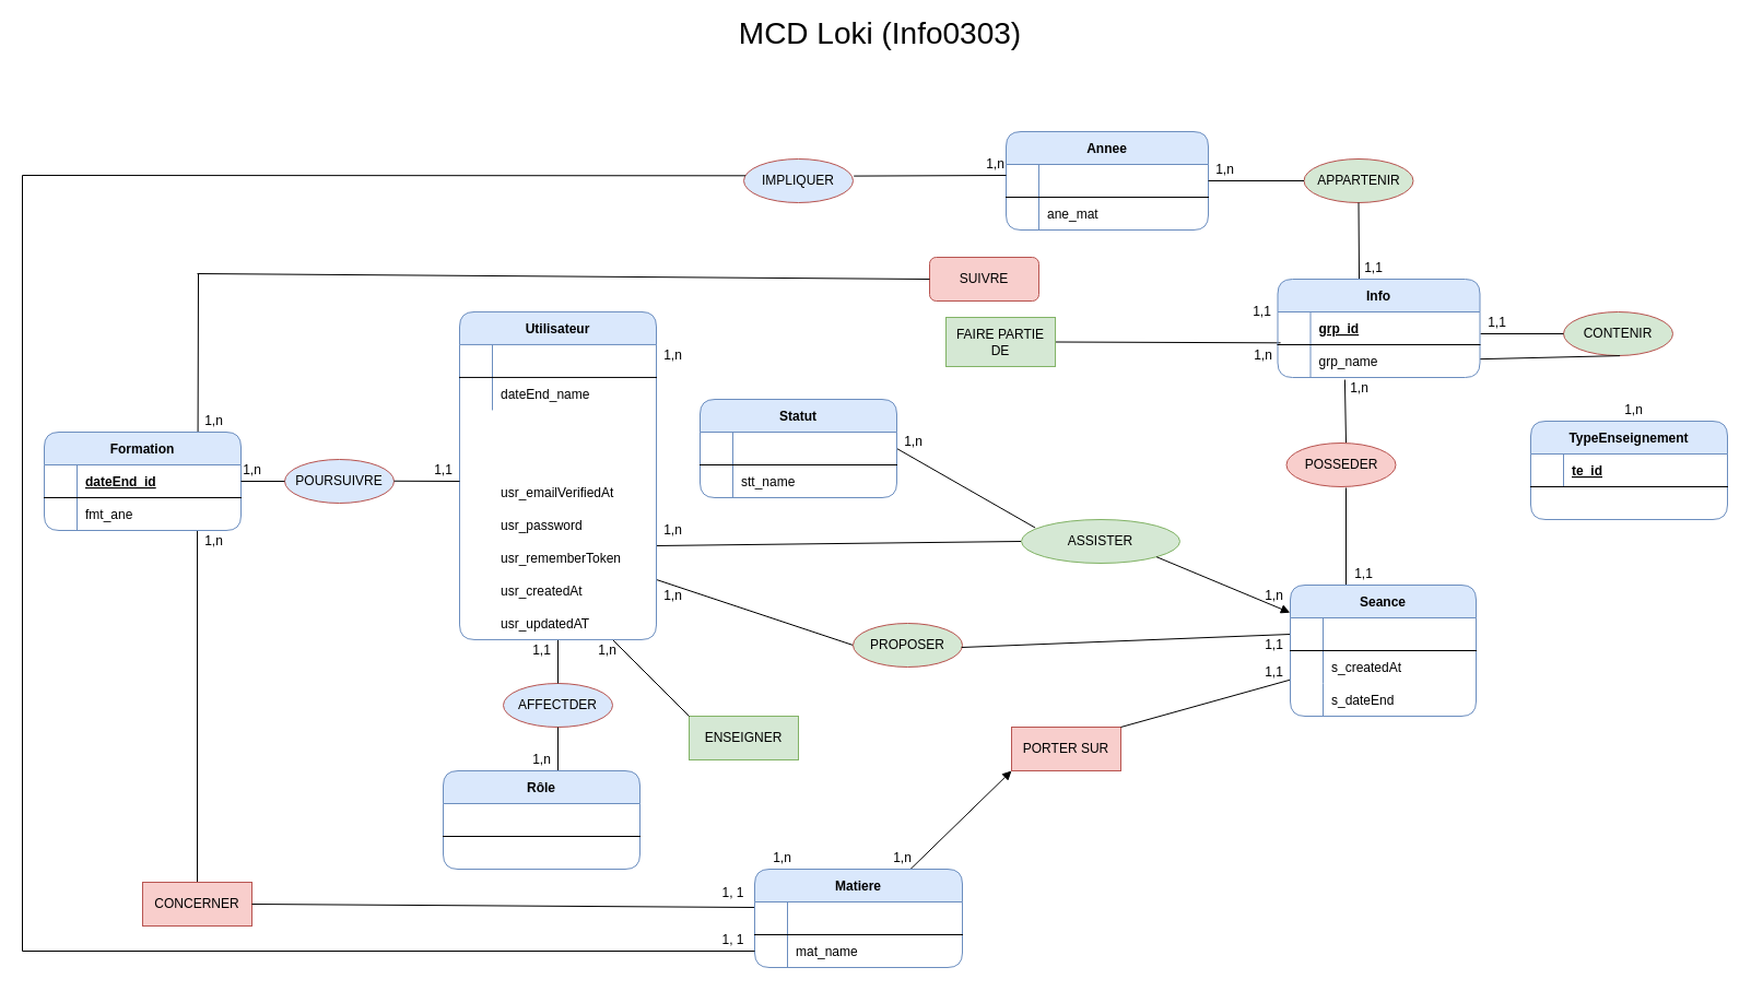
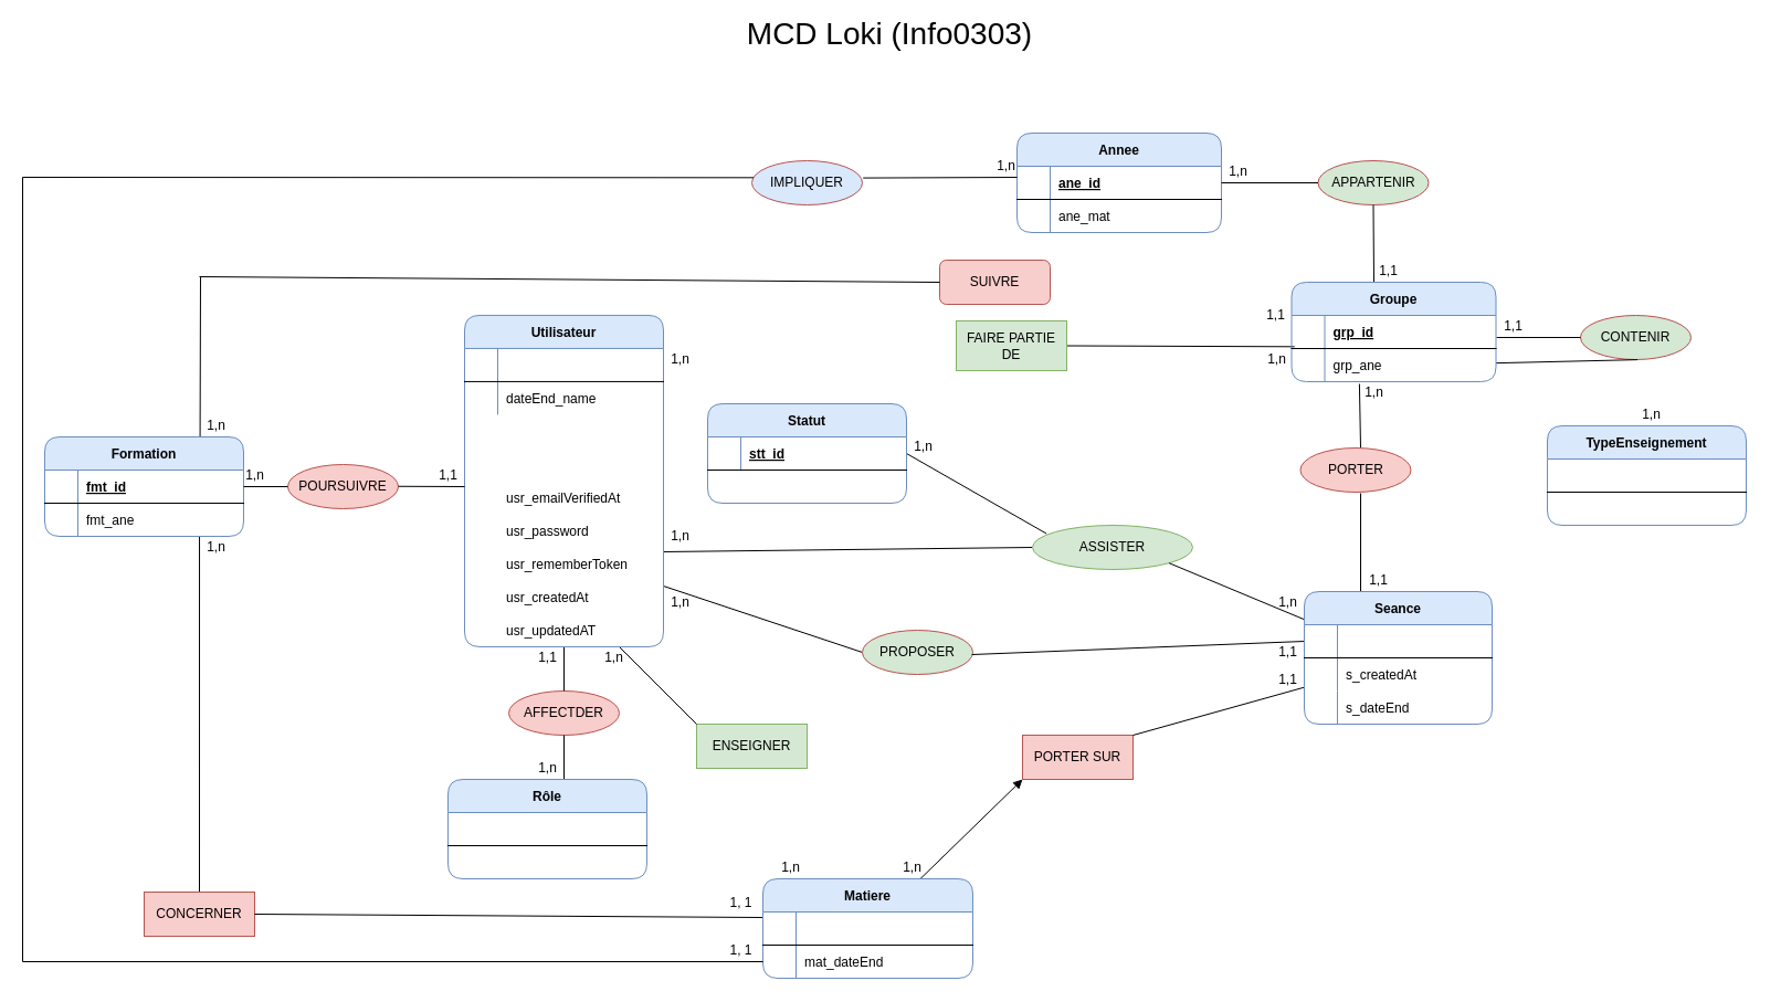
+ <mxCell id="5" value="ane_id" style="shape=partialRectangle;connectable=0;fillColor=none;top=0;left=0;bottom=0;right=0;align=left;spacingLeft=6;fontStyle=5;overflow=hidden;rounded=1;" parent="3" vertex="1"><mxGeometry x="30" width="155" height="30" as="geometry" /></mxCell>
- <mxCell id="77" value="Info" style="shape=table;startSize=30;container=1;collapsible=1;childLayout=tableLayout;fixedRows=1;rowLines=0;fontStyle=1;align=center;resizeLast=1;fillColor=#dae8fc;strokeColor=#6c8ebf;rounded=1;" parent="1" vertex="1"><mxGeometry x="1168.5" y="255" width="185" height="90" as="geometry" /></mxCell>
+ <mxCell id="77" value="Groupe" style="shape=table;startSize=30;container=1;collapsible=1;childLayout=tableLayout;fixedRows=1;rowLines=0;fontStyle=1;align=center;resizeLast=1;fillColor=#dae8fc;strokeColor=#6c8ebf;rounded=1;" parent="1" vertex="1"><mxGeometry x="1168.5" y="255" width="185" height="90" as="geometry" /></mxCell>
- <mxCell id="83" value="grp_name" style="shape=partialRectangle;connectable=0;fillColor=none;top=0;left=0;bottom=0;right=0;align=left;spacingLeft=6;overflow=hidden;rounded=1;" parent="81" vertex="1"><mxGeometry x="30" width="155" height="30" as="geometry" /></mxCell>
+ <mxCell id="83" value="grp_ane" style="shape=partialRectangle;connectable=0;fillColor=none;top=0;left=0;bottom=0;right=0;align=left;spacingLeft=6;overflow=hidden;rounded=1;" parent="81" vertex="1"><mxGeometry x="30" width="155" height="30" as="geometry" /></mxCell>
+ <mxCell id="102" value="stt_id" style="shape=partialRectangle;connectable=0;fillColor=none;top=0;left=0;bottom=0;right=0;align=left;spacingLeft=6;fontStyle=5;overflow=hidden;rounded=1;" parent="100" vertex="1"><mxGeometry x="30" width="150" height="30" as="geometry" /></mxCell>
- <mxCell id="65" value="POSSEDER" style="ellipse;whiteSpace=wrap;html=1;align=center;fillColor=#f8cecc;strokeColor=#b85450;rounded=1;" parent="1" vertex="1"><mxGeometry x="1176.5" y="405" width="100" height="40" as="geometry" /></mxCell>
+ <mxCell id="65" value="PORTER" style="ellipse;whiteSpace=wrap;html=1;align=center;fillColor=#f8cecc;strokeColor=#b85450;rounded=1;" parent="1" vertex="1"><mxGeometry x="1176.5" y="405" width="100" height="40" as="geometry" /></mxCell>
- <mxCell id="15" value="te_id" style="shape=partialRectangle;connectable=0;fillColor=none;top=0;left=0;bottom=0;right=0;align=left;spacingLeft=6;fontStyle=5;overflow=hidden;rounded=1;" parent="13" vertex="1"><mxGeometry x="30" width="150" height="30" as="geometry" /></mxCell>
- <mxCell id="133" value="dateEnd_id" style="shape=partialRectangle;connectable=0;fillColor=none;top=0;left=0;bottom=0;right=0;align=left;spacingLeft=6;fontStyle=5;overflow=hidden;rounded=1;" parent="131" vertex="1"><mxGeometry x="30" width="150" height="30" as="geometry" /></mxCell>
+ <mxCell id="133" value="fmt_id" style="shape=partialRectangle;connectable=0;fillColor=none;top=0;left=0;bottom=0;right=0;align=left;spacingLeft=6;fontStyle=5;overflow=hidden;rounded=1;" parent="131" vertex="1"><mxGeometry x="30" width="150" height="30" as="geometry" /></mxCell>
- <mxCell id="129" value="POURSUIVRE" style="ellipse;whiteSpace=wrap;html=1;align=center;fillColor=#dae8fc;strokeColor=#b85450;rounded=1;" vertex="1" parent="1"><mxGeometry x="260" y="420" width="100" height="40" as="geometry" /></mxCell>
+ <mxCell id="129" value="POURSUIVRE" style="ellipse;whiteSpace=wrap;html=1;align=center;fillColor=#f8cecc;strokeColor=#b85450;rounded=1;" vertex="1" parent="1"><mxGeometry x="260" y="420" width="100" height="40" as="geometry" /></mxCell>
- <mxCell id="105" value="stt_name" style="shape=partialRectangle;connectable=0;fillColor=none;top=0;left=0;bottom=0;right=0;align=left;spacingLeft=6;overflow=hidden;rounded=1;" parent="103" vertex="1"><mxGeometry x="30" width="150" height="30" as="geometry" /></mxCell>
- <mxCell id="67" value="" style="endArrow=block;html=1;exitX=1;exitY=1;exitDx=0;exitDy=0;entryX=-0.001;entryY=0.21;entryDx=0;entryDy=0;entryPerimeter=0;" parent="1" source="64" target="112" edge="1"><mxGeometry relative="1" as="geometry"><mxPoint x="1035" y="554.17" as="sourcePoint" /><mxPoint x="1160" y="555" as="targetPoint" /></mxGeometry></mxCell>
+ <mxCell id="67" value="" style="endArrow=none;html=1;exitX=1;exitY=1;exitDx=0;exitDy=0;entryX=-0.001;entryY=0.21;entryDx=0;entryDy=0;entryPerimeter=0;" parent="1" source="64" target="112" edge="1"><mxGeometry relative="1" as="geometry"><mxPoint x="1035" y="554.17" as="sourcePoint" /><mxPoint x="1160" y="555" as="targetPoint" /></mxGeometry></mxCell>
- <mxCell id="20" value="AFFECTDER" style="ellipse;whiteSpace=wrap;html=1;align=center;fillColor=#dae8fc;strokeColor=#b85450;rounded=1;" parent="1" vertex="1"><mxGeometry x="460" y="625" width="100" height="40" as="geometry" /></mxCell>
+ <mxCell id="20" value="AFFECTDER" style="ellipse;whiteSpace=wrap;html=1;align=center;fillColor=#f8cecc;strokeColor=#b85450;rounded=1;" parent="1" vertex="1"><mxGeometry x="460" y="625" width="100" height="40" as="geometry" /></mxCell>
- <mxCell id="127" value="mat_name" style="shape=partialRectangle;connectable=0;fillColor=none;top=0;left=0;bottom=0;right=0;align=left;spacingLeft=6;overflow=hidden;rounded=1;" parent="125" vertex="1"><mxGeometry x="30" width="160" height="30" as="geometry" /></mxCell>
+ <mxCell id="127" value="mat_dateEnd" style="shape=partialRectangle;connectable=0;fillColor=none;top=0;left=0;bottom=0;right=0;align=left;spacingLeft=6;overflow=hidden;rounded=1;" parent="125" vertex="1"><mxGeometry x="30" width="160" height="30" as="geometry" /></mxCell>
